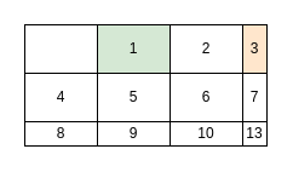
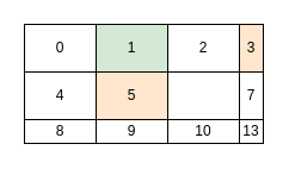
+ <mxCell id="3" value="0" style="rounded=0;whiteSpace=wrap;html=1;" vertex="1" parent="1"><mxGeometry x="20" y="20" width="60" height="40" as="geometry" /></mxCell>
- <mxCell id="7" value="5" style="rounded=0;whiteSpace=wrap;html=1;" vertex="1" parent="1"><mxGeometry x="80" y="60" width="60" height="40" as="geometry" /></mxCell>
+ <mxCell id="7" value="5" style="rounded=0;whiteSpace=wrap;html=1;fillColor=#ffe6cc;" vertex="1" parent="1"><mxGeometry x="80" y="60" width="60" height="40" as="geometry" /></mxCell>
- <mxCell id="8" value="6" style="rounded=0;whiteSpace=wrap;html=1;" vertex="1" parent="1"><mxGeometry x="140" y="60" width="60" height="40" as="geometry" /></mxCell>
